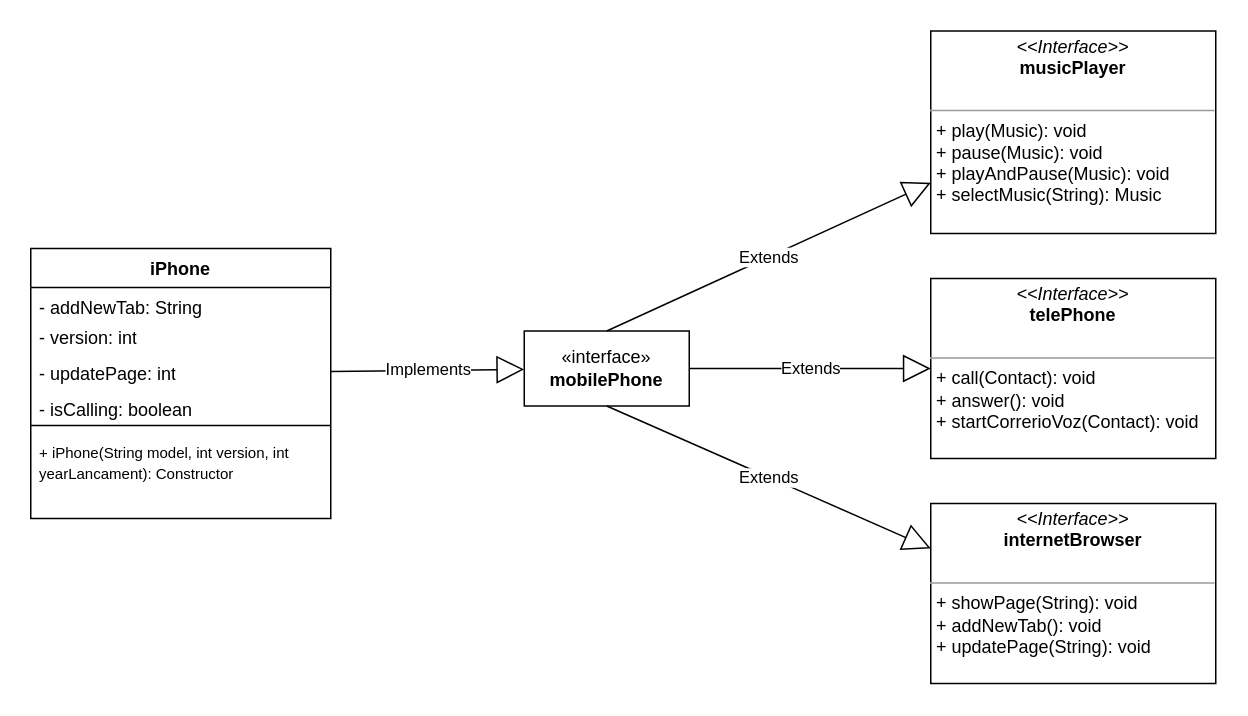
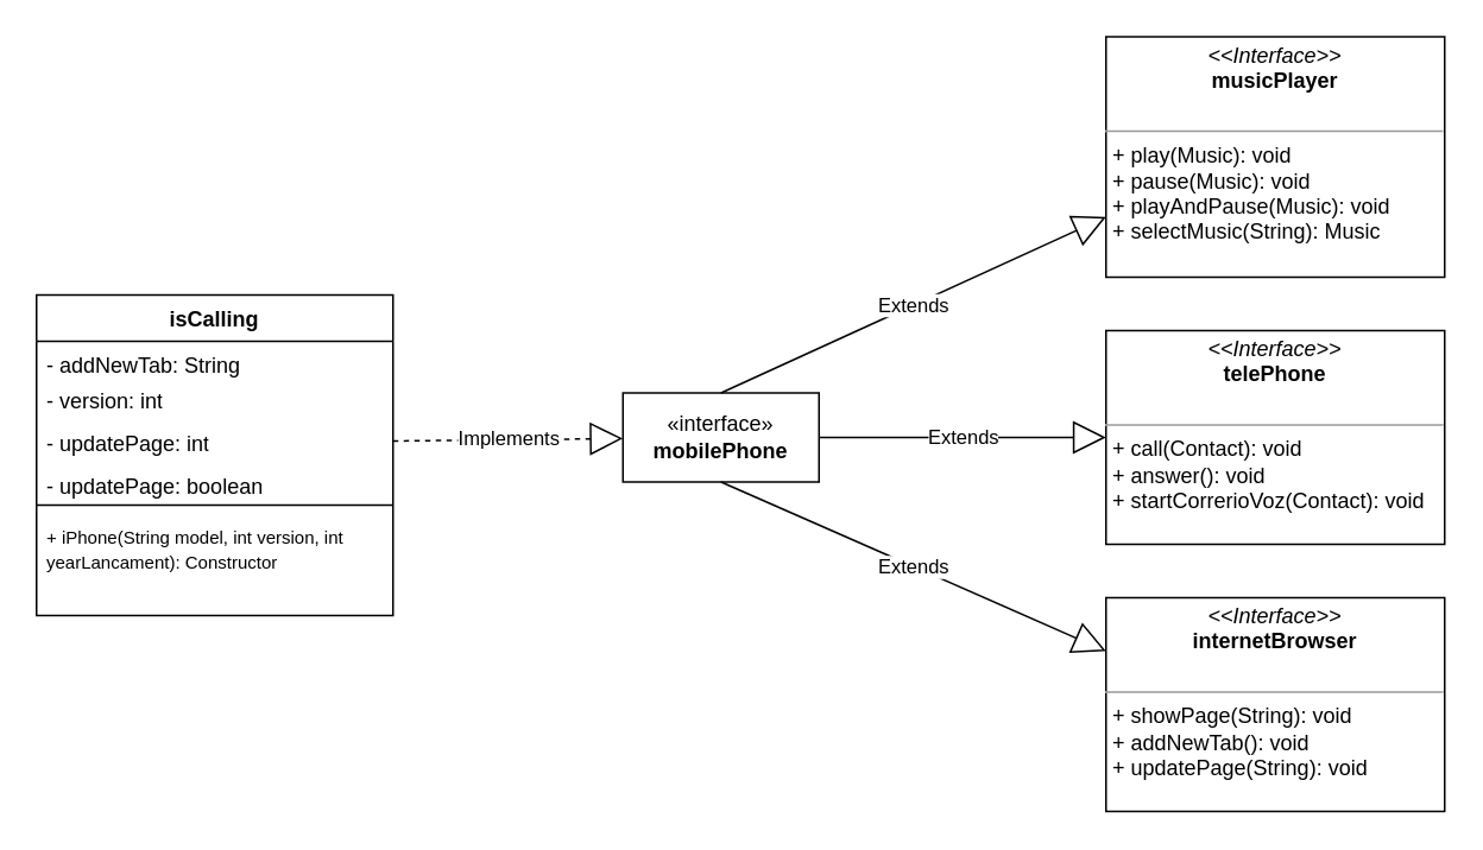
- <mxCell id="2" value="iPhone" style="swimlane;fontStyle=1;align=center;verticalAlign=top;childLayout=stackLayout;horizontal=1;startSize=26;horizontalStack=0;resizeParent=1;resizeParentMax=0;resizeLast=0;collapsible=1;marginBottom=0;whiteSpace=wrap;html=1;" vertex="1" parent="1"><mxGeometry x="20" y="165" width="200" height="180" as="geometry"><mxRectangle x="60" y="176" width="80" height="30" as="alternateBounds" /></mxGeometry></mxCell>
+ <mxCell id="2" value="isCalling" style="swimlane;fontStyle=1;align=center;verticalAlign=top;childLayout=stackLayout;horizontal=1;startSize=26;horizontalStack=0;resizeParent=1;resizeParentMax=0;resizeLast=0;collapsible=1;marginBottom=0;whiteSpace=wrap;html=1;" vertex="1" parent="1"><mxGeometry x="20" y="165" width="200" height="180" as="geometry"><mxRectangle x="60" y="176" width="80" height="30" as="alternateBounds" /></mxGeometry></mxCell>
- <mxCell id="11" value="Implements" style="endArrow=block;endSize=16;endFill=0;html=1;rounded=0;exitX=1;exitY=0.5;exitDx=0;exitDy=0;" edge="1" parent="1" source="5" target="9"><mxGeometry width="160" relative="1" as="geometry"><mxPoint x="230" y="85" as="sourcePoint" /><mxPoint x="390" y="85" as="targetPoint" /></mxGeometry></mxCell>
+ <mxCell id="11" value="Implements" style="endArrow=block;endSize=16;endFill=0;html=1;rounded=0;exitX=1;exitY=0.5;exitDx=0;exitDy=0;dashed=1;" edge="1" parent="1" source="5" target="9"><mxGeometry width="160" relative="1" as="geometry"><mxPoint x="230" y="85" as="sourcePoint" /><mxPoint x="390" y="85" as="targetPoint" /></mxGeometry></mxCell>
- <mxCell id="6" value="-&amp;nbsp;isCalling&lt;span style=&quot;background-color: initial;&quot;&gt;:&amp;nbsp;&lt;/span&gt;boolean" style="text;strokeColor=none;fillColor=none;align=left;verticalAlign=top;spacingLeft=4;spacingRight=4;overflow=hidden;rotatable=0;points=[[0,0.5],[1,0.5]];portConstraint=eastwest;whiteSpace=wrap;html=1;" vertex="1" parent="2"><mxGeometry y="94" width="200" height="20" as="geometry" /></mxCell>
+ <mxCell id="6" value="-&amp;nbsp;updatePage&lt;span style=&quot;background-color: initial;&quot;&gt;:&amp;nbsp;&lt;/span&gt;boolean" style="text;strokeColor=none;fillColor=none;align=left;verticalAlign=top;spacingLeft=4;spacingRight=4;overflow=hidden;rotatable=0;points=[[0,0.5],[1,0.5]];portConstraint=eastwest;whiteSpace=wrap;html=1;" vertex="1" parent="2"><mxGeometry y="94" width="200" height="20" as="geometry" /></mxCell>
